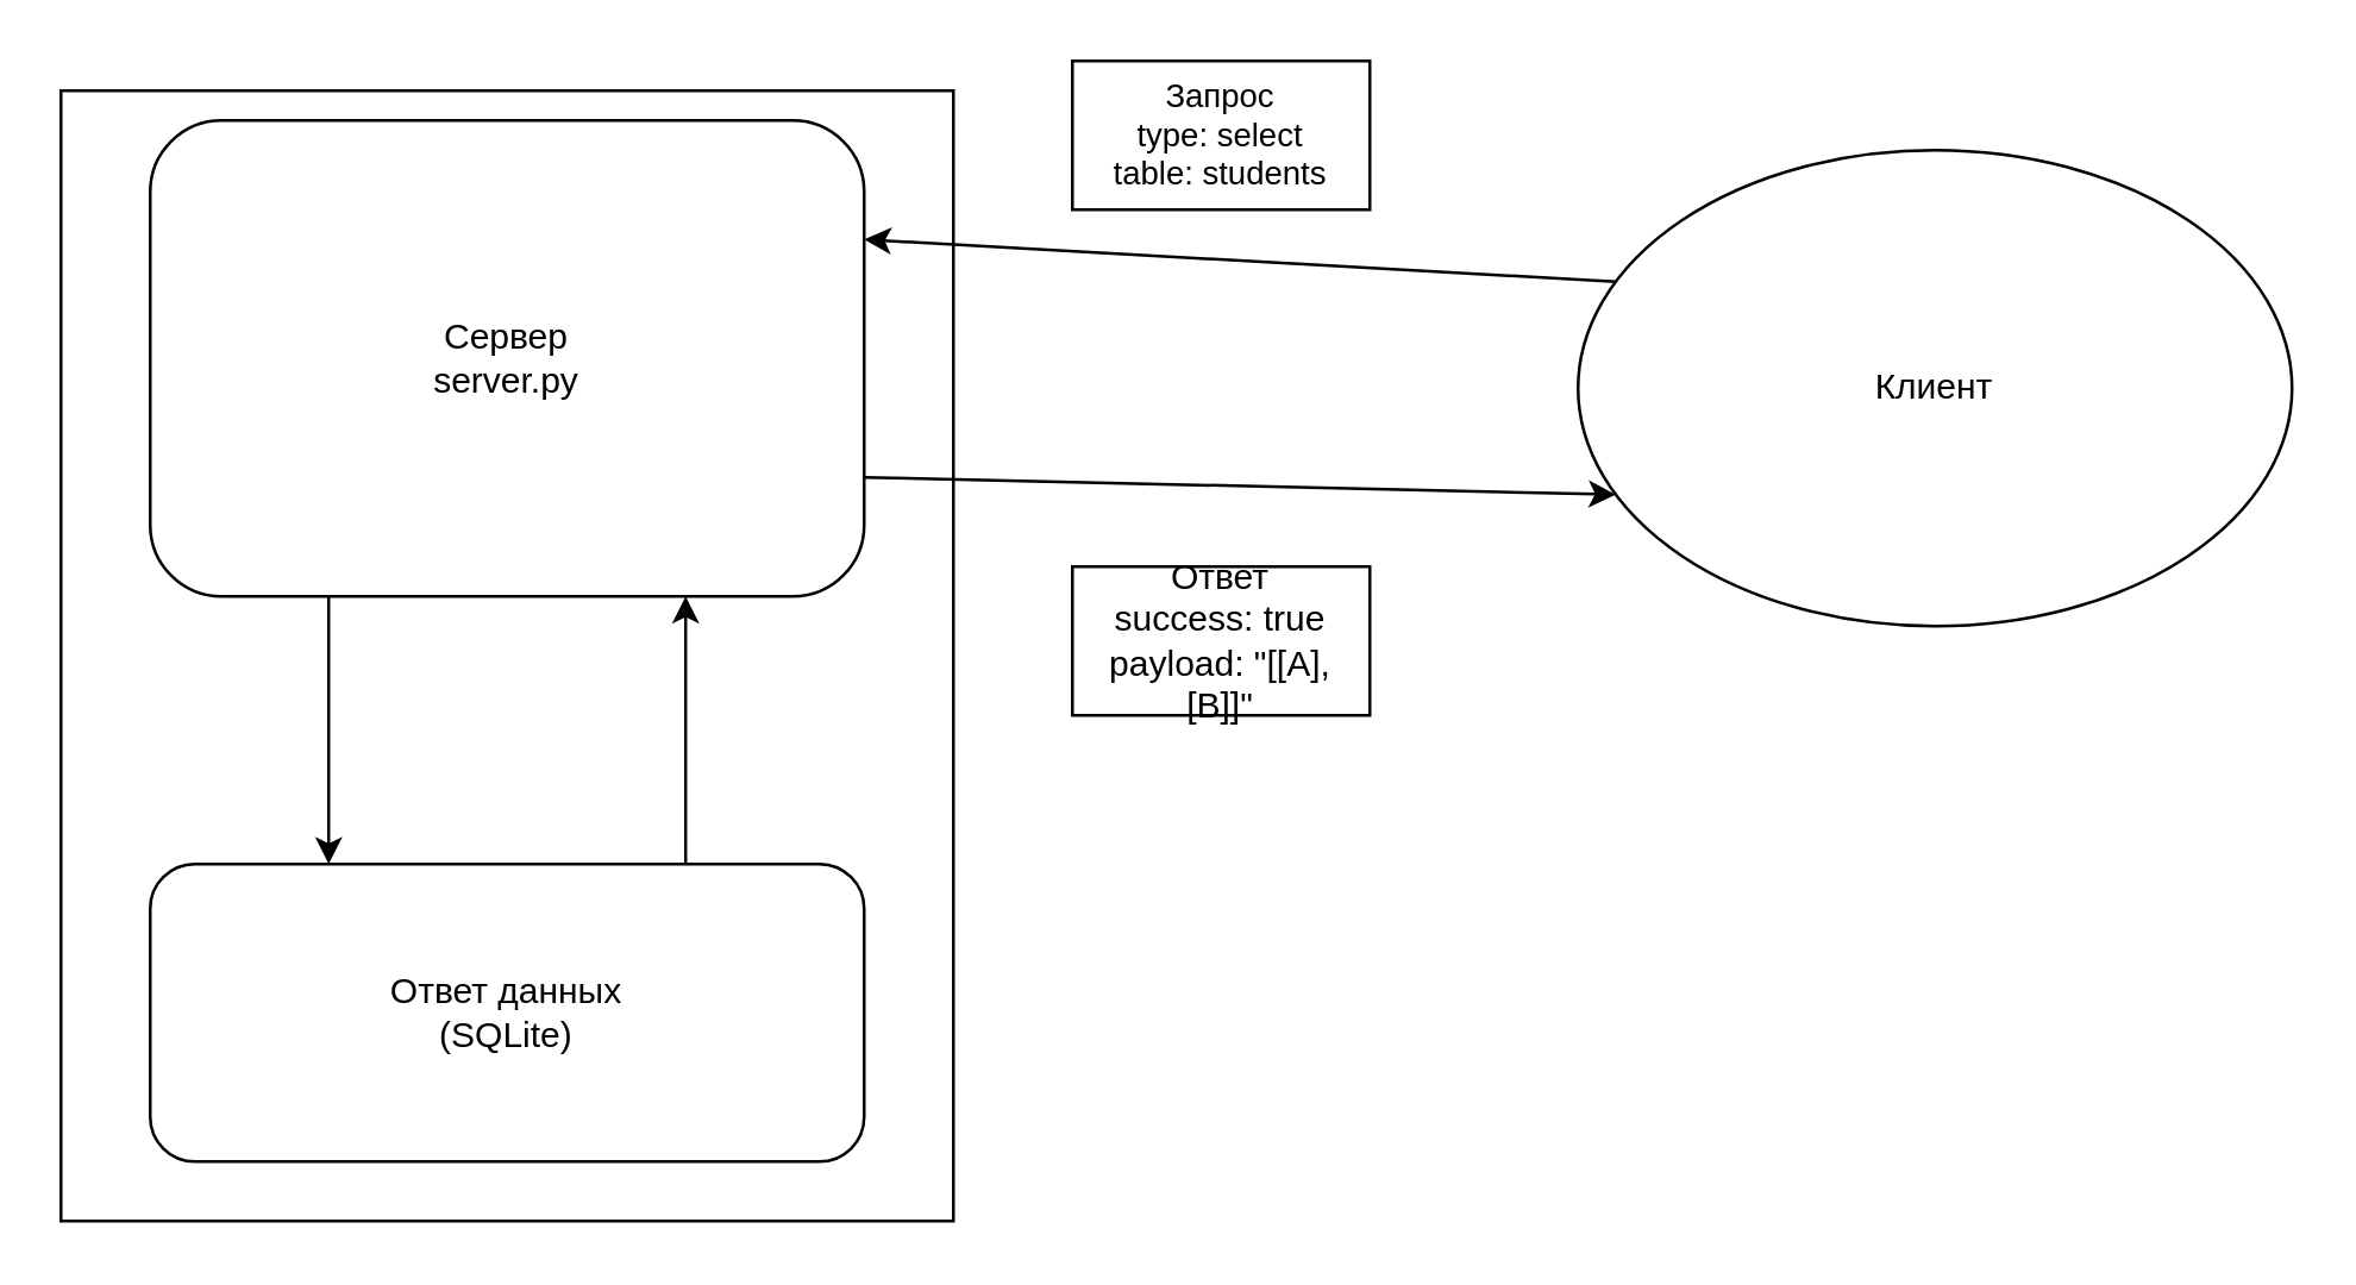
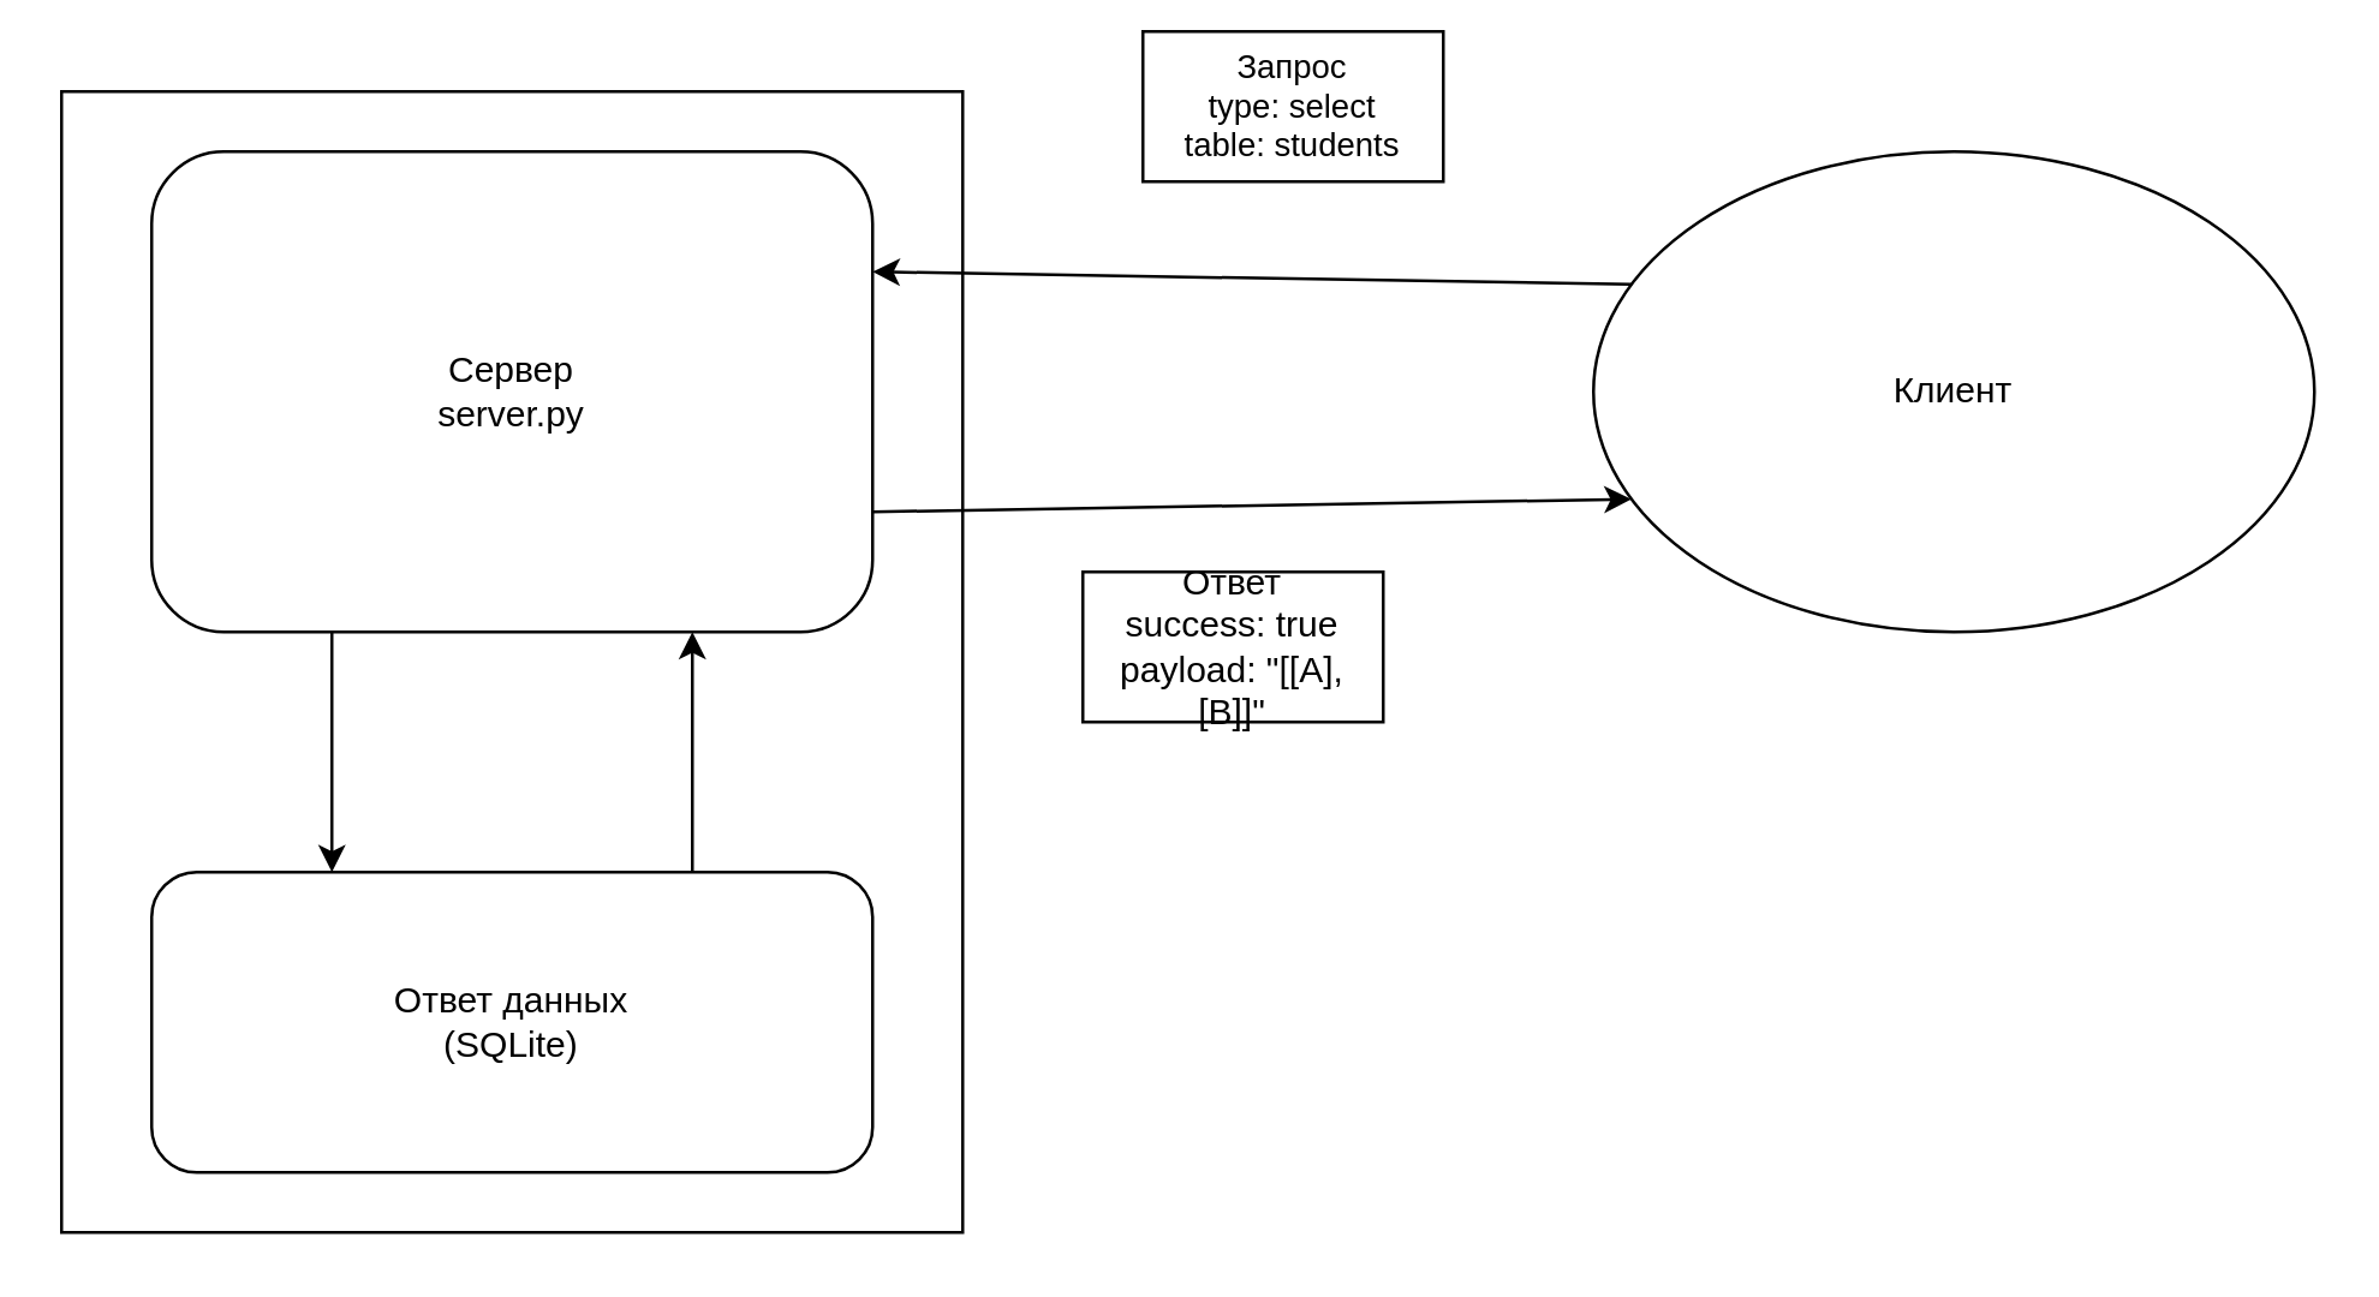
- <mxCell id="6" value="Запрос&lt;br style=&quot;font-size: 11px;&quot;&gt;&lt;div style=&quot;font-size: 11px;&quot;&gt;type: select&lt;/div&gt;&lt;div style=&quot;font-size: 11px;&quot;&gt;table: students&lt;/div&gt;" style="rounded=0;whiteSpace=wrap;html=1;fontSize=11;" vertex="1" parent="1"><mxGeometry x="360" y="20" width="100" height="50" as="geometry" /></mxCell>
+ <mxCell id="6" value="Запрос&lt;br style=&quot;font-size: 11px;&quot;&gt;&lt;div style=&quot;font-size: 11px;&quot;&gt;type: select&lt;/div&gt;&lt;div style=&quot;font-size: 11px;&quot;&gt;table: students&lt;/div&gt;" style="rounded=0;whiteSpace=wrap;html=1;fontSize=11;" vertex="1" parent="1"><mxGeometry x="380" y="10" width="100" height="50" as="geometry" /></mxCell>
- <mxCell id="2" value="&lt;div&gt;Сервер&lt;/div&gt;&lt;div&gt;server.py&lt;br&gt;&lt;/div&gt;" style="rounded=1;whiteSpace=wrap;html=1;" vertex="1" parent="1"><mxGeometry x="50" y="40" width="240" height="160" as="geometry" /></mxCell>
+ <mxCell id="2" value="&lt;div&gt;Сервер&lt;/div&gt;&lt;div&gt;server.py&lt;br&gt;&lt;/div&gt;" style="rounded=1;whiteSpace=wrap;html=1;" vertex="1" parent="1"><mxGeometry y="50" width="240" height="160" as="geometry" x="50" /></mxCell>
